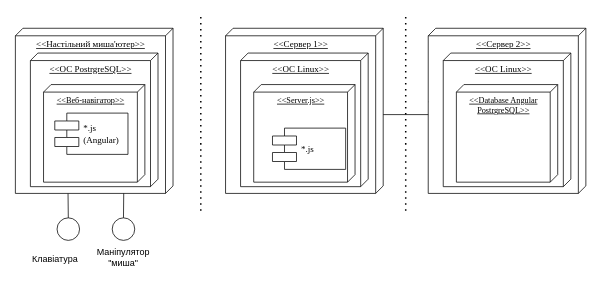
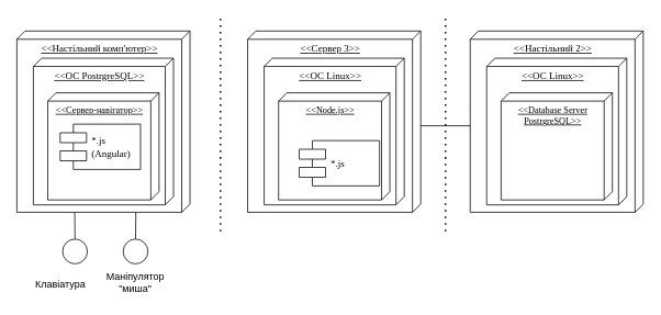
- <mxCell id="4" value="&amp;lt;&amp;lt;Настільний миша'ютер&amp;gt;&amp;gt;" style="verticalAlign=top;align=center;spacingTop=8;spacingLeft=2;spacingRight=12;shape=cube;size=10;direction=south;fontStyle=4;html=1;rounded=0;shadow=0;comic=0;labelBackgroundColor=none;strokeWidth=1;fontFamily=Verdana;fontSize=12;" parent="1" vertex="1"><mxGeometry x="20" y="37" width="210" height="220" as="geometry" /></mxCell>
+ <mxCell id="4" value="&amp;lt;&amp;lt;Настільний комп'ютер&amp;gt;&amp;gt;" style="verticalAlign=top;align=center;spacingTop=8;spacingLeft=2;spacingRight=12;shape=cube;size=10;direction=south;fontStyle=4;html=1;rounded=0;shadow=0;comic=0;labelBackgroundColor=none;strokeWidth=1;fontFamily=Verdana;fontSize=12;" parent="1" vertex="1"><mxGeometry x="20" y="37" width="210" height="220" as="geometry" /></mxCell>
- <mxCell id="10" value="&amp;lt;&amp;lt;Сервер 1&amp;gt;&amp;gt;" style="verticalAlign=top;align=center;spacingTop=8;spacingLeft=2;spacingRight=12;shape=cube;size=10;direction=south;fontStyle=4;html=1;rounded=0;shadow=0;comic=0;labelBackgroundColor=none;strokeWidth=1;fontFamily=Verdana;fontSize=12;" vertex="1" parent="1"><mxGeometry x="300" y="37" width="210" height="220" as="geometry" /></mxCell>
+ <mxCell id="10" value="&amp;lt;&amp;lt;Сервер 3&amp;gt;&amp;gt;" style="verticalAlign=top;align=center;spacingTop=8;spacingLeft=2;spacingRight=12;shape=cube;size=10;direction=south;fontStyle=4;html=1;rounded=0;shadow=0;comic=0;labelBackgroundColor=none;strokeWidth=1;fontFamily=Verdana;fontSize=12;" vertex="1" parent="1"><mxGeometry x="300" y="37" width="210" height="220" as="geometry" /></mxCell>
- <mxCell id="15" value="&amp;lt;&amp;lt;Сервер 2&amp;gt;&amp;gt;" style="verticalAlign=top;align=center;spacingTop=8;spacingLeft=2;spacingRight=12;shape=cube;size=10;direction=south;fontStyle=4;html=1;rounded=0;shadow=0;comic=0;labelBackgroundColor=none;strokeWidth=1;fontFamily=Verdana;fontSize=12;" vertex="1" parent="1"><mxGeometry x="570" y="37" width="210" height="220" as="geometry" /></mxCell>
+ <mxCell id="15" value="&amp;lt;&amp;lt;Настільний 2&amp;gt;&amp;gt;" style="verticalAlign=top;align=center;spacingTop=8;spacingLeft=2;spacingRight=12;shape=cube;size=10;direction=south;fontStyle=4;html=1;rounded=0;shadow=0;comic=0;labelBackgroundColor=none;strokeWidth=1;fontFamily=Verdana;fontSize=12;" vertex="1" parent="1"><mxGeometry x="570" y="37" width="210" height="220" as="geometry" /></mxCell>
- <mxCell id="8" value="&amp;lt;&amp;lt;Веб-навігатор&amp;gt;&amp;gt;" style="verticalAlign=top;align=center;spacingTop=8;spacingLeft=2;spacingRight=12;shape=cube;size=10;direction=south;fontStyle=4;html=1;rounded=0;shadow=0;comic=0;labelBackgroundColor=none;strokeWidth=1;fontFamily=Verdana;fontSize=11;" vertex="1" parent="1"><mxGeometry x="57.5" y="112" width="135" height="130" as="geometry" /></mxCell>
+ <mxCell id="8" value="&amp;lt;&amp;lt;Сервер-навігатор&amp;gt;&amp;gt;" style="verticalAlign=top;align=center;spacingTop=8;spacingLeft=2;spacingRight=12;shape=cube;size=10;direction=south;fontStyle=4;html=1;rounded=0;shadow=0;comic=0;labelBackgroundColor=none;strokeWidth=1;fontFamily=Verdana;fontSize=11;" vertex="1" parent="1"><mxGeometry x="57.5" y="112" width="135" height="130" as="geometry" /></mxCell>
- <mxCell id="12" value="&amp;lt;&amp;lt;Server.js&amp;gt;&amp;gt;" style="verticalAlign=top;align=center;spacingTop=8;spacingLeft=2;spacingRight=12;shape=cube;size=10;direction=south;fontStyle=4;html=1;rounded=0;shadow=0;comic=0;labelBackgroundColor=none;strokeWidth=1;fontFamily=Verdana;fontSize=11;" vertex="1" parent="1"><mxGeometry x="337.5" y="112" width="135" height="130" as="geometry" /></mxCell>
+ <mxCell id="12" value="&amp;lt;&amp;lt;Node.js&amp;gt;&amp;gt;" style="verticalAlign=top;align=center;spacingTop=8;spacingLeft=2;spacingRight=12;shape=cube;size=10;direction=south;fontStyle=4;html=1;rounded=0;shadow=0;comic=0;labelBackgroundColor=none;strokeWidth=1;fontFamily=Verdana;fontSize=11;" vertex="1" parent="1"><mxGeometry x="337.5" y="112" width="135" height="130" as="geometry" /></mxCell>
- <mxCell id="17" value="&amp;lt;&amp;lt;Database Angular&lt;br&gt;PostrgreSQL&amp;gt;&amp;gt;" style="verticalAlign=top;align=center;spacingTop=8;spacingLeft=2;spacingRight=12;shape=cube;size=10;direction=south;fontStyle=4;html=1;rounded=0;shadow=0;comic=0;labelBackgroundColor=none;strokeWidth=1;fontFamily=Verdana;fontSize=11;" vertex="1" parent="1"><mxGeometry x="607.5" y="112" width="135" height="130" as="geometry" /></mxCell>
+ <mxCell id="17" value="&amp;lt;&amp;lt;Database Server&lt;br&gt;PostrgreSQL&amp;gt;&amp;gt;" style="verticalAlign=top;align=center;spacingTop=8;spacingLeft=2;spacingRight=12;shape=cube;size=10;direction=south;fontStyle=4;html=1;rounded=0;shadow=0;comic=0;labelBackgroundColor=none;strokeWidth=1;fontFamily=Verdana;fontSize=11;" vertex="1" parent="1"><mxGeometry x="607.5" y="112" width="135" height="130" as="geometry" /></mxCell>
